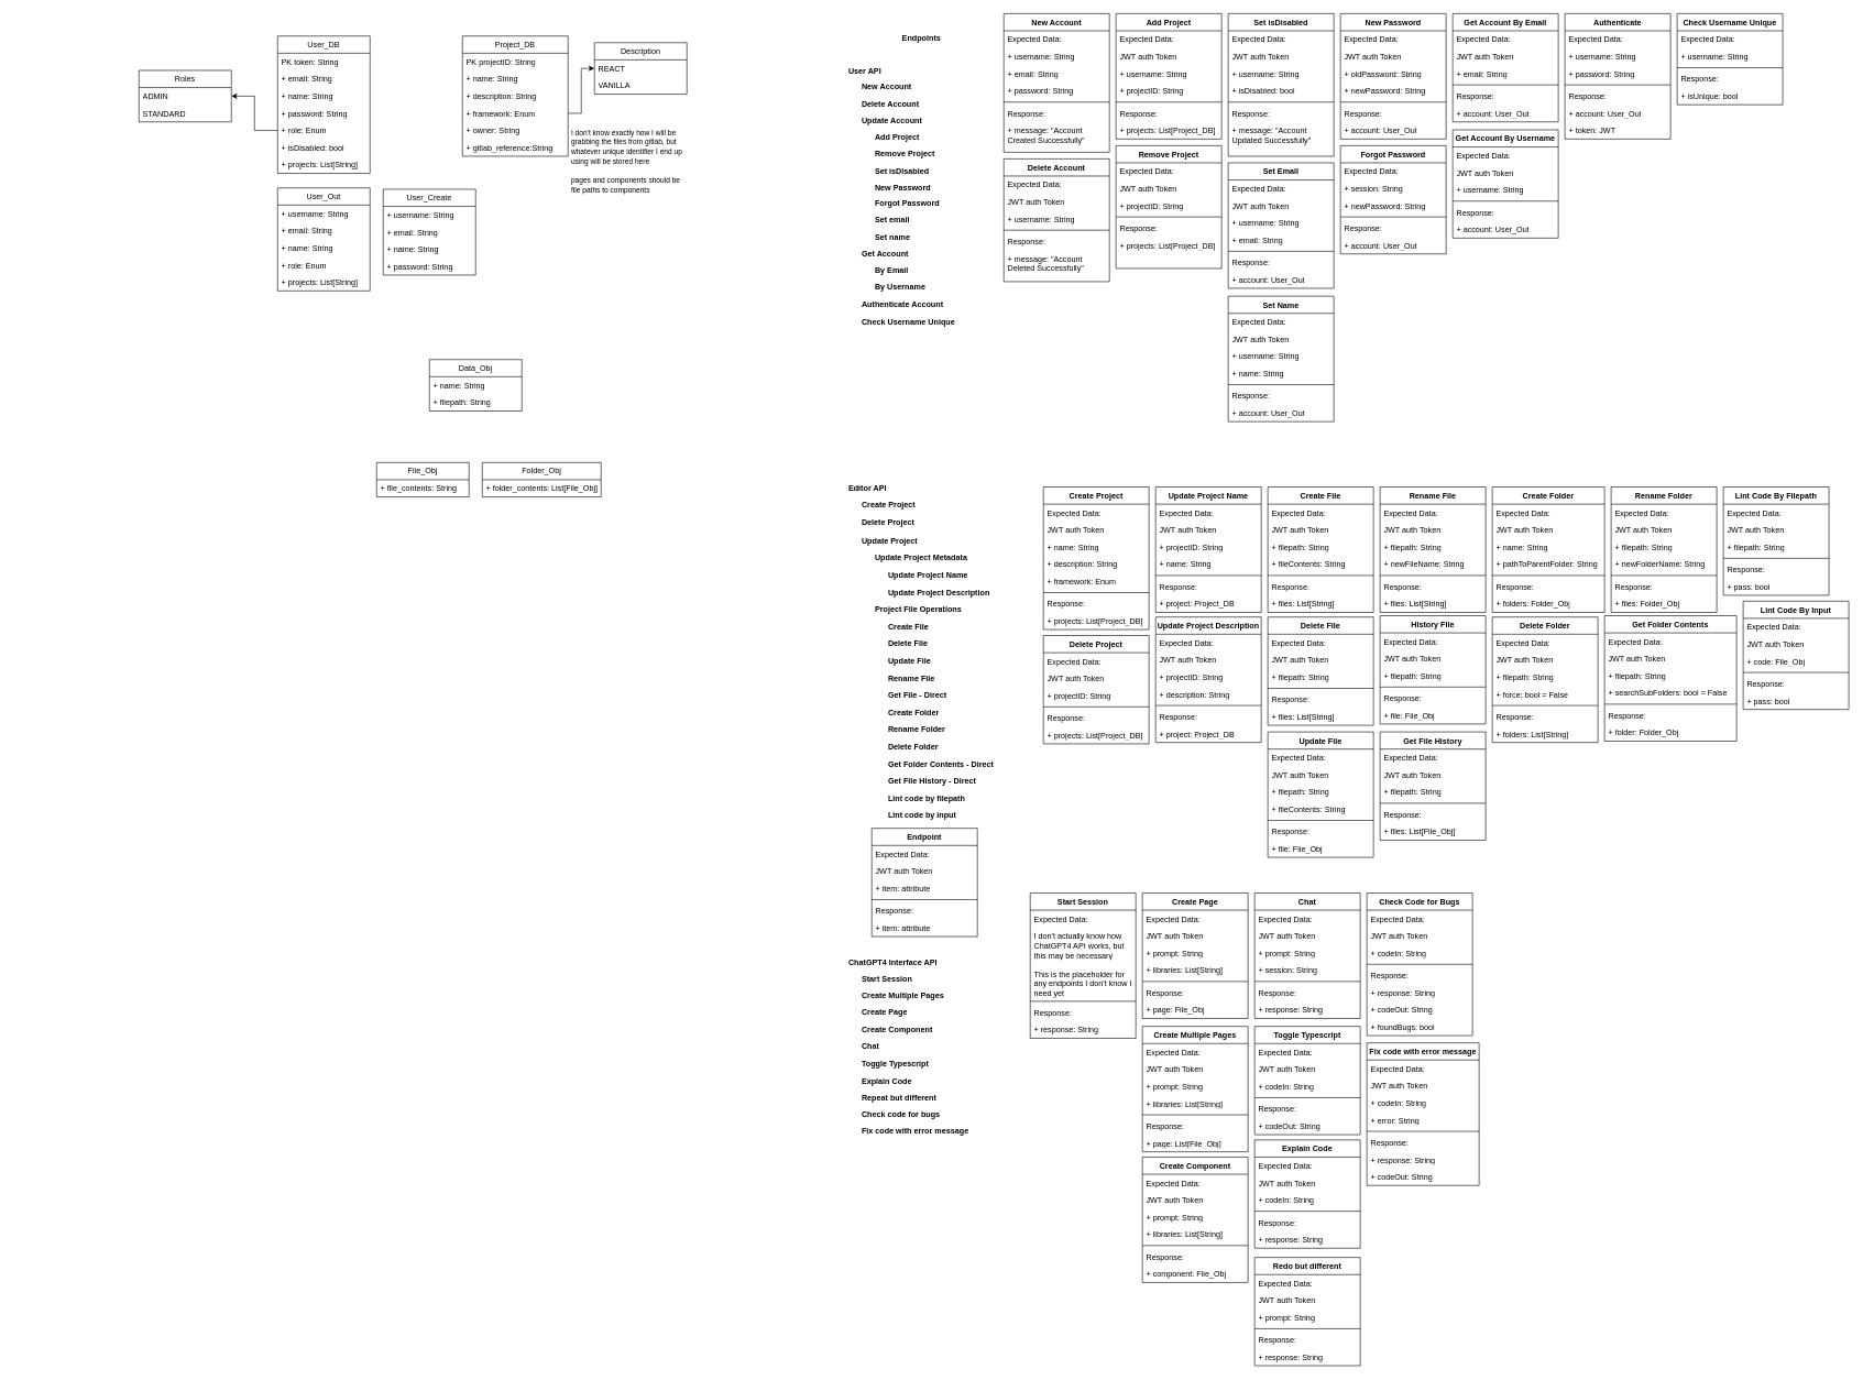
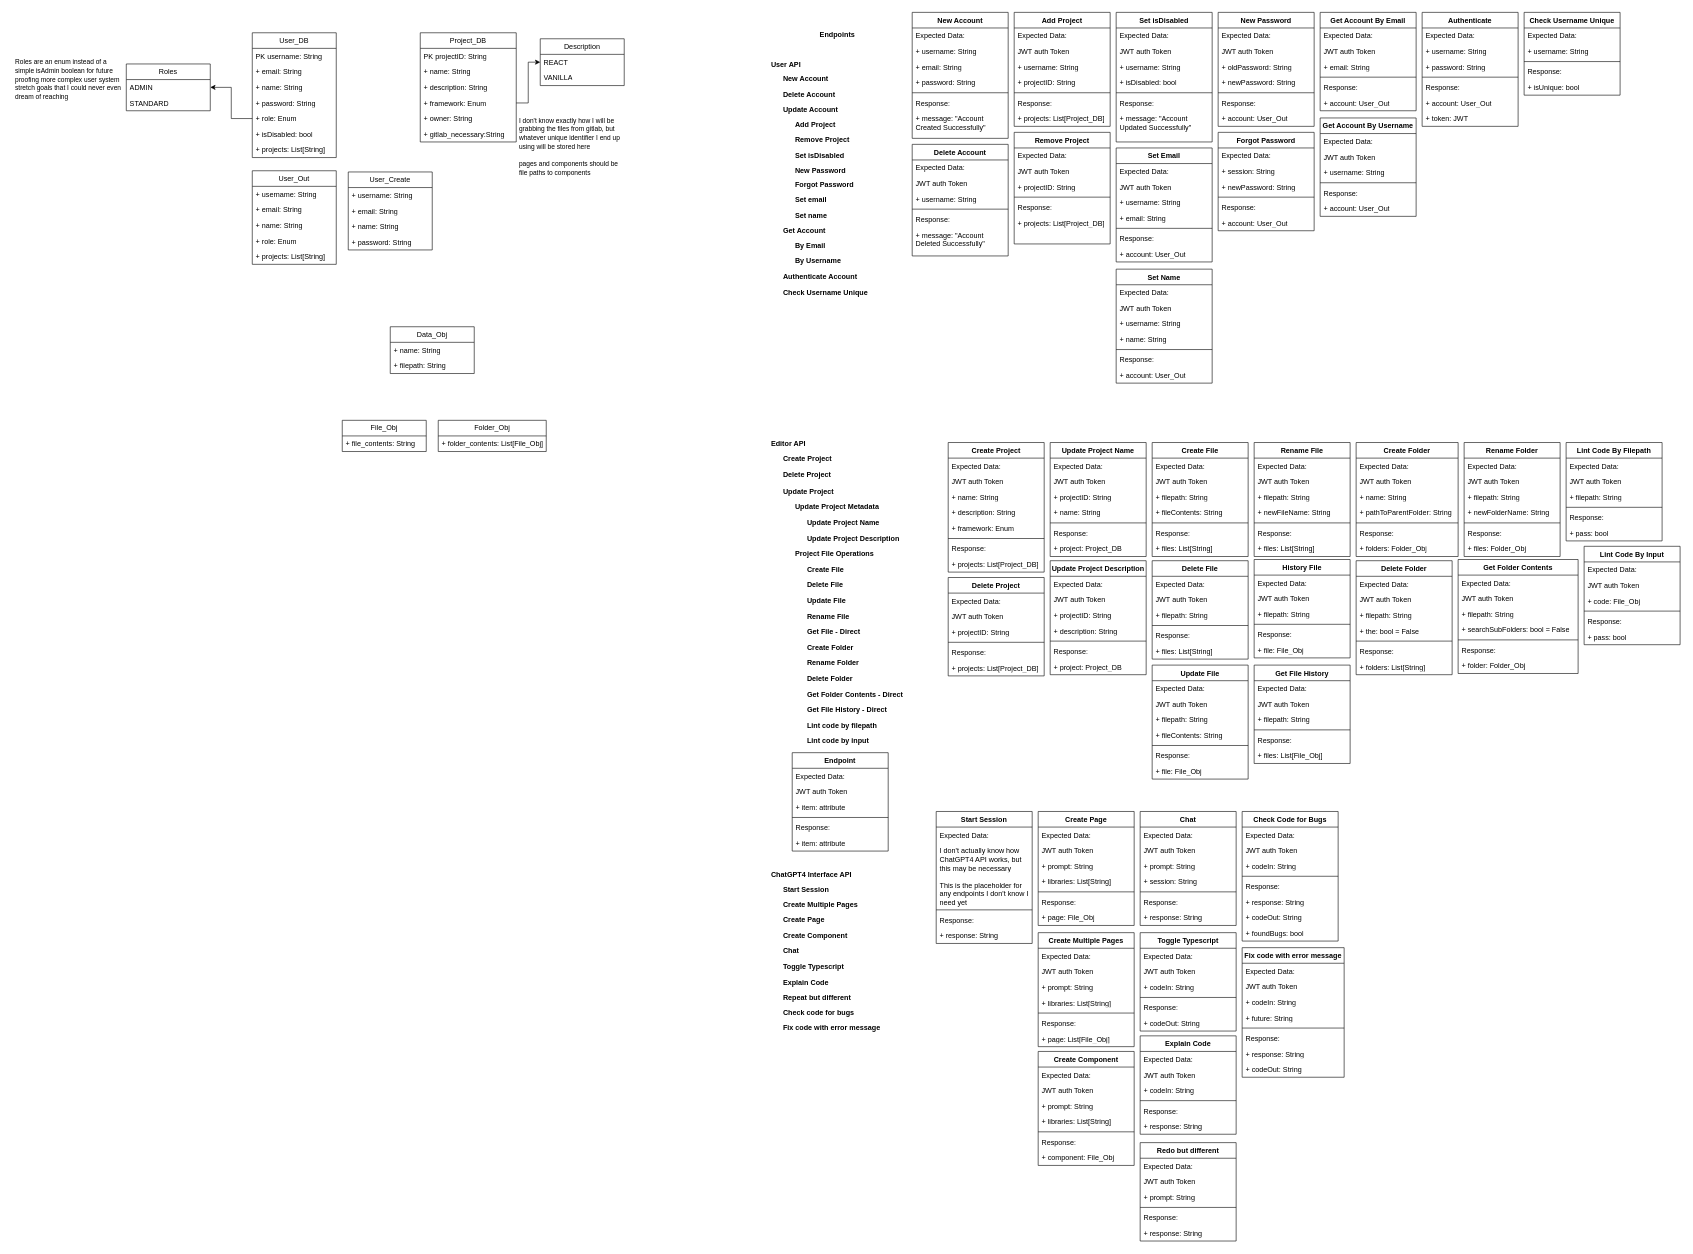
- <mxCell id="3" value="PK token: String" style="text;strokeColor=none;fillColor=none;align=left;verticalAlign=top;spacingLeft=4;spacingRight=4;overflow=hidden;rotatable=0;points=[[0,0.5],[1,0.5]];portConstraint=eastwest;whiteSpace=wrap;html=1;" parent="2" vertex="1"><mxGeometry y="26" width="140" height="26" as="geometry" /></mxCell>
+ <mxCell id="3" value="PK username: String" style="text;strokeColor=none;fillColor=none;align=left;verticalAlign=top;spacingLeft=4;spacingRight=4;overflow=hidden;rotatable=0;points=[[0,0.5],[1,0.5]];portConstraint=eastwest;whiteSpace=wrap;html=1;" parent="2" vertex="1"><mxGeometry y="26" width="140" height="26" as="geometry" /></mxCell>
+ <mxCell id="27" value="&lt;span style=&quot;font-size: 11px;&quot;&gt;Roles are an enum instead of a simple isAdmin boolean for future proofing more complex user system stretch goals that I could never even dream of reaching&lt;/span&gt;" style="text;html=1;strokeColor=none;fillColor=none;spacing=5;spacingTop=-20;whiteSpace=wrap;overflow=hidden;rounded=0;" parent="1" vertex="1"><mxGeometry x="20" y="106" width="190" height="90" as="geometry" /></mxCell>
- <mxCell id="16" value="+ gitlab_reference:String" style="text;strokeColor=none;fillColor=none;align=left;verticalAlign=top;spacingLeft=4;spacingRight=4;overflow=hidden;rotatable=0;points=[[0,0.5],[1,0.5]];portConstraint=eastwest;whiteSpace=wrap;html=1;" parent="10" vertex="1"><mxGeometry y="156" width="160" height="26" as="geometry" /></mxCell>
+ <mxCell id="16" value="+ gitlab_necessary:String" style="text;strokeColor=none;fillColor=none;align=left;verticalAlign=top;spacingLeft=4;spacingRight=4;overflow=hidden;rotatable=0;points=[[0,0.5],[1,0.5]];portConstraint=eastwest;whiteSpace=wrap;html=1;" parent="10" vertex="1"><mxGeometry y="156" width="160" height="26" as="geometry" /></mxCell>
- <mxCell id="272" value="+ force: bool = False" style="text;strokeColor=none;fillColor=none;align=left;verticalAlign=top;spacingLeft=4;spacingRight=4;overflow=hidden;rotatable=0;points=[[0,0.5],[1,0.5]];portConstraint=eastwest;whiteSpace=wrap;html=1;" vertex="1" parent="268"><mxGeometry y="104" width="160" height="26" as="geometry" /></mxCell>
+ <mxCell id="272" value="+ the: bool = False" style="text;strokeColor=none;fillColor=none;align=left;verticalAlign=top;spacingLeft=4;spacingRight=4;overflow=hidden;rotatable=0;points=[[0,0.5],[1,0.5]];portConstraint=eastwest;whiteSpace=wrap;html=1;" vertex="1" parent="268"><mxGeometry y="104" width="160" height="26" as="geometry" /></mxCell>
- <mxCell id="378" value="+ error: String" style="text;strokeColor=none;fillColor=none;align=left;verticalAlign=top;spacingLeft=4;spacingRight=4;overflow=hidden;rotatable=0;points=[[0,0.5],[1,0.5]];portConstraint=eastwest;whiteSpace=wrap;html=1;" vertex="1" parent="374"><mxGeometry y="104" width="170" height="26" as="geometry" /></mxCell>
+ <mxCell id="378" value="+ future: String" style="text;strokeColor=none;fillColor=none;align=left;verticalAlign=top;spacingLeft=4;spacingRight=4;overflow=hidden;rotatable=0;points=[[0,0.5],[1,0.5]];portConstraint=eastwest;whiteSpace=wrap;html=1;" vertex="1" parent="374"><mxGeometry y="104" width="170" height="26" as="geometry" /></mxCell>
